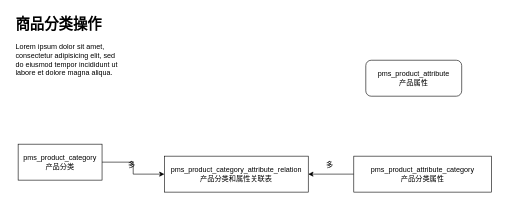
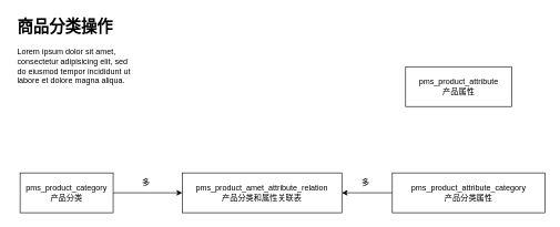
- <mxCell id="5" value="pms_product_attribute&lt;br&gt;产品属性" style="whiteSpace=wrap;html=1;rounded=1;" vertex="1" parent="1"><mxGeometry x="609" y="100" width="160" height="60" as="geometry" /></mxCell>
+ <mxCell id="5" value="pms_product_attribute&lt;br&gt;产品属性" style="whiteSpace=wrap;html=1;" vertex="1" parent="1"><mxGeometry x="609" y="100" width="160" height="60" as="geometry" /></mxCell>
- <mxCell id="3" value="pms_product_category&lt;br&gt;产品分类" style="whiteSpace=wrap;html=1;" vertex="1" parent="1"><mxGeometry x="29" y="240" width="140" height="60" as="geometry" /></mxCell>
+ <mxCell id="3" value="pms_product_category&lt;br&gt;产品分类" style="whiteSpace=wrap;html=1;" vertex="1" parent="1"><mxGeometry x="29" y="260" width="140" height="60" as="geometry" /></mxCell>
- <mxCell id="4" value="pms_product_category_attribute_relation&lt;br&gt;产品分类和属性关联表" style="whiteSpace=wrap;html=1;" vertex="1" parent="1"><mxGeometry x="273" y="260" width="240" height="60" as="geometry" /></mxCell>
+ <mxCell id="4" value="pms_product_amet_attribute_relation&lt;br&gt;产品分类和属性关联表" style="whiteSpace=wrap;html=1;" vertex="1" parent="1"><mxGeometry x="273" y="260" width="240" height="60" as="geometry" /></mxCell>
